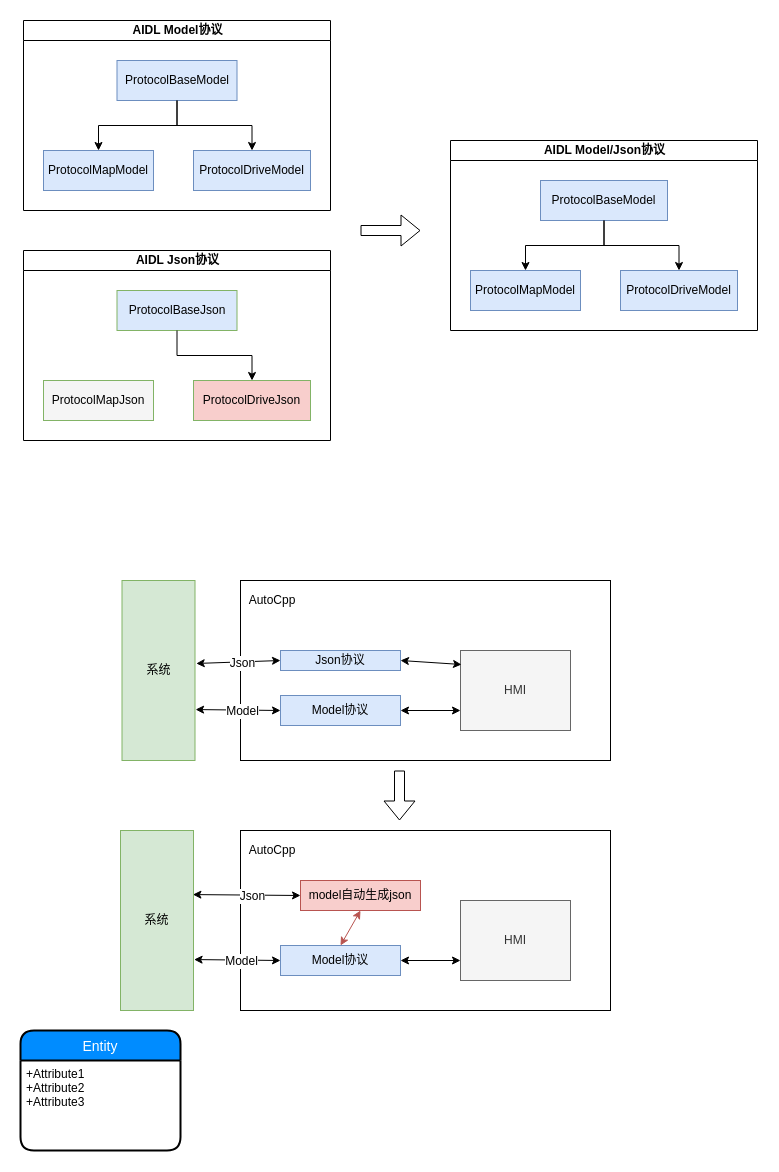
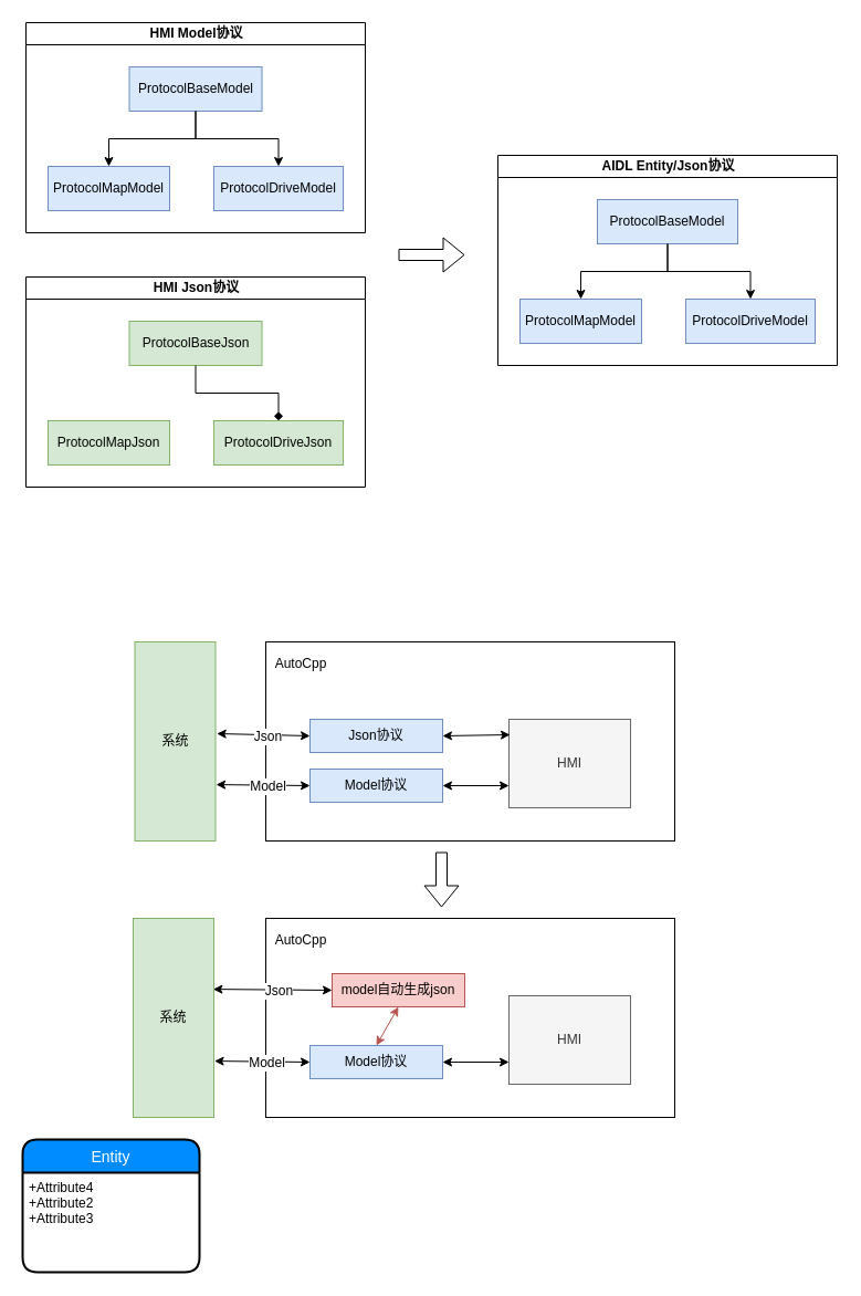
- <mxCell id="2" value="AIDL Model协议" style="swimlane;html=1;startSize=20;horizontal=1;childLayout=treeLayout;horizontalTree=0;resizable=0;containerType=tree;" parent="1" vertex="1"><mxGeometry x="23" y="20" width="307" height="190" as="geometry" /></mxCell>
+ <mxCell id="2" value="HMI Model协议" style="swimlane;html=1;startSize=20;horizontal=1;childLayout=treeLayout;horizontalTree=0;resizable=0;containerType=tree;" parent="1" vertex="1"><mxGeometry x="23" y="20" width="307" height="190" as="geometry" /></mxCell>
- <mxCell id="14" value="AIDL Model/Json协议" style="swimlane;html=1;startSize=20;horizontal=1;childLayout=treeLayout;horizontalTree=0;resizable=0;containerType=tree;" parent="1" vertex="1"><mxGeometry x="450" y="140" width="307" height="190" as="geometry" /></mxCell>
+ <mxCell id="14" value="AIDL Entity/Json协议" style="swimlane;html=1;startSize=20;horizontal=1;childLayout=treeLayout;horizontalTree=0;resizable=0;containerType=tree;" parent="1" vertex="1"><mxGeometry x="450" y="140" width="307" height="190" as="geometry" /></mxCell>
- <mxCell id="8" value="AIDL Json协议" style="swimlane;html=1;startSize=20;horizontal=1;childLayout=treeLayout;horizontalTree=0;resizable=0;containerType=tree;" parent="1" vertex="1"><mxGeometry x="23" y="250" width="307" height="190" as="geometry" /></mxCell>
+ <mxCell id="8" value="HMI Json协议" style="swimlane;html=1;startSize=20;horizontal=1;childLayout=treeLayout;horizontalTree=0;resizable=0;containerType=tree;" parent="1" vertex="1"><mxGeometry x="23" y="250" width="307" height="190" as="geometry" /></mxCell>
- <mxCell id="9" value="ProtocolBaseJson&lt;br&gt;" style="whiteSpace=wrap;html=1;fillColor=#dae8fc;strokeColor=#82b366;" parent="8" vertex="1"><mxGeometry x="93.5" y="40" width="120" height="40" as="geometry" /></mxCell>
+ <mxCell id="9" value="ProtocolBaseJson&lt;br&gt;" style="whiteSpace=wrap;html=1;fillColor=#d5e8d4;strokeColor=#82b366;" parent="8" vertex="1"><mxGeometry x="93.5" y="40" width="120" height="40" as="geometry" /></mxCell>
- <mxCell id="12" value="" style="edgeStyle=elbowEdgeStyle;elbow=vertical;html=1;rounded=0;" parent="8" source="9" target="11" edge="1"><mxGeometry relative="1" as="geometry" /></mxCell>
+ <mxCell id="12" value="" style="edgeStyle=elbowEdgeStyle;elbow=vertical;html=1;rounded=0;endArrow=diamond;" parent="8" source="9" target="11" edge="1"><mxGeometry relative="1" as="geometry" /></mxCell>
- <mxCell id="10" value="ProtocolMapJson&lt;br&gt;" style="whiteSpace=wrap;html=1;fillColor=#f5f5f5;strokeColor=#82b366;" parent="8" vertex="1"><mxGeometry x="20" y="130" width="110" height="40" as="geometry" /></mxCell>
+ <mxCell id="10" value="ProtocolMapJson&lt;br&gt;" style="whiteSpace=wrap;html=1;fillColor=#d5e8d4;strokeColor=#82b366;" parent="8" vertex="1"><mxGeometry x="20" y="130" width="110" height="40" as="geometry" /></mxCell>
- <mxCell id="11" value="ProtocolDriveJson&lt;br&gt;" style="whiteSpace=wrap;html=1;fillColor=#f8cecc;strokeColor=#82b366;" parent="8" vertex="1"><mxGeometry x="170" y="130" width="117" height="40" as="geometry" /></mxCell>
+ <mxCell id="11" value="ProtocolDriveJson&lt;br&gt;" style="whiteSpace=wrap;html=1;fillColor=#d5e8d4;strokeColor=#82b366;" parent="8" vertex="1"><mxGeometry x="170" y="130" width="117" height="40" as="geometry" /></mxCell>
- <mxCell id="22" value="Json协议" style="rounded=0;whiteSpace=wrap;html=1;fillColor=#dae8fc;strokeColor=#6c8ebf;" parent="1" vertex="1"><mxGeometry x="280" y="650" width="120" height="20" as="geometry" /></mxCell>
+ <mxCell id="22" value="Json协议" style="rounded=0;whiteSpace=wrap;html=1;fillColor=#dae8fc;strokeColor=#6c8ebf;" parent="1" vertex="1"><mxGeometry x="280" y="650" width="120" height="30" as="geometry" /></mxCell>
- <mxCell id="46" value="+Attribute1&#10;+Attribute2&#10;+Attribute3" style="align=left;strokeColor=none;fillColor=none;spacingLeft=4;fontSize=12;verticalAlign=top;resizable=0;rotatable=0;part=1;" vertex="1" parent="45"><mxGeometry y="30" width="160" height="90" as="geometry" /></mxCell>
+ <mxCell id="46" value="+Attribute4&#10;+Attribute2&#10;+Attribute3" style="align=left;strokeColor=none;fillColor=none;spacingLeft=4;fontSize=12;verticalAlign=top;resizable=0;rotatable=0;part=1;" vertex="1" parent="45"><mxGeometry y="30" width="160" height="90" as="geometry" /></mxCell>
